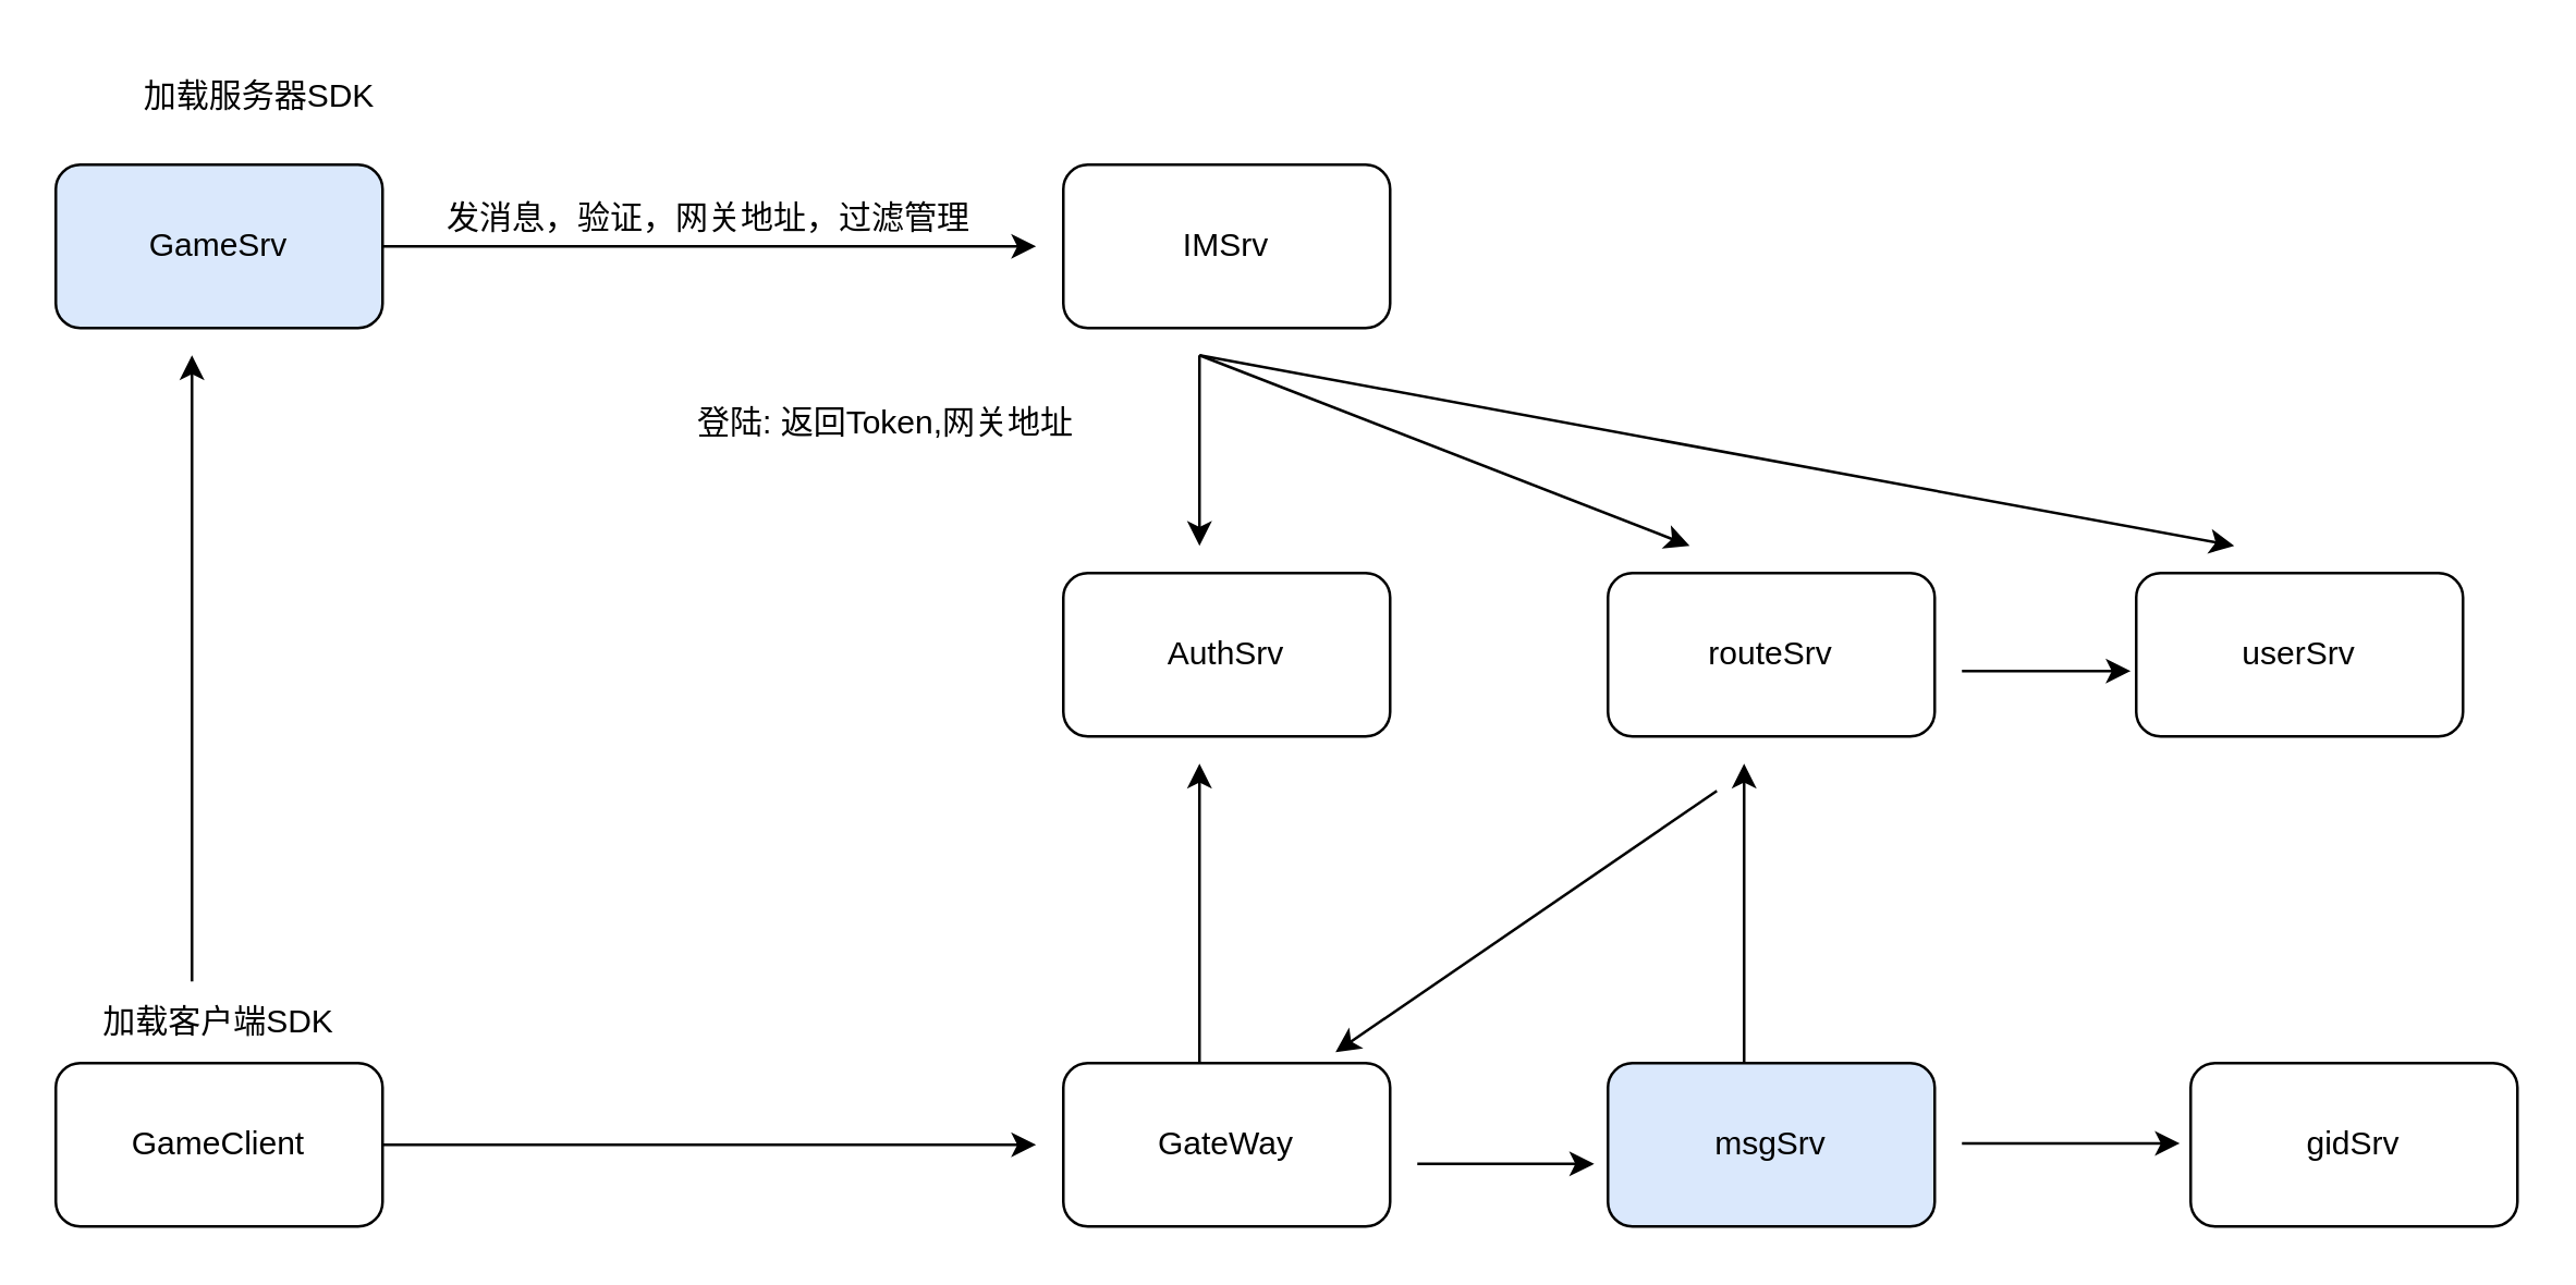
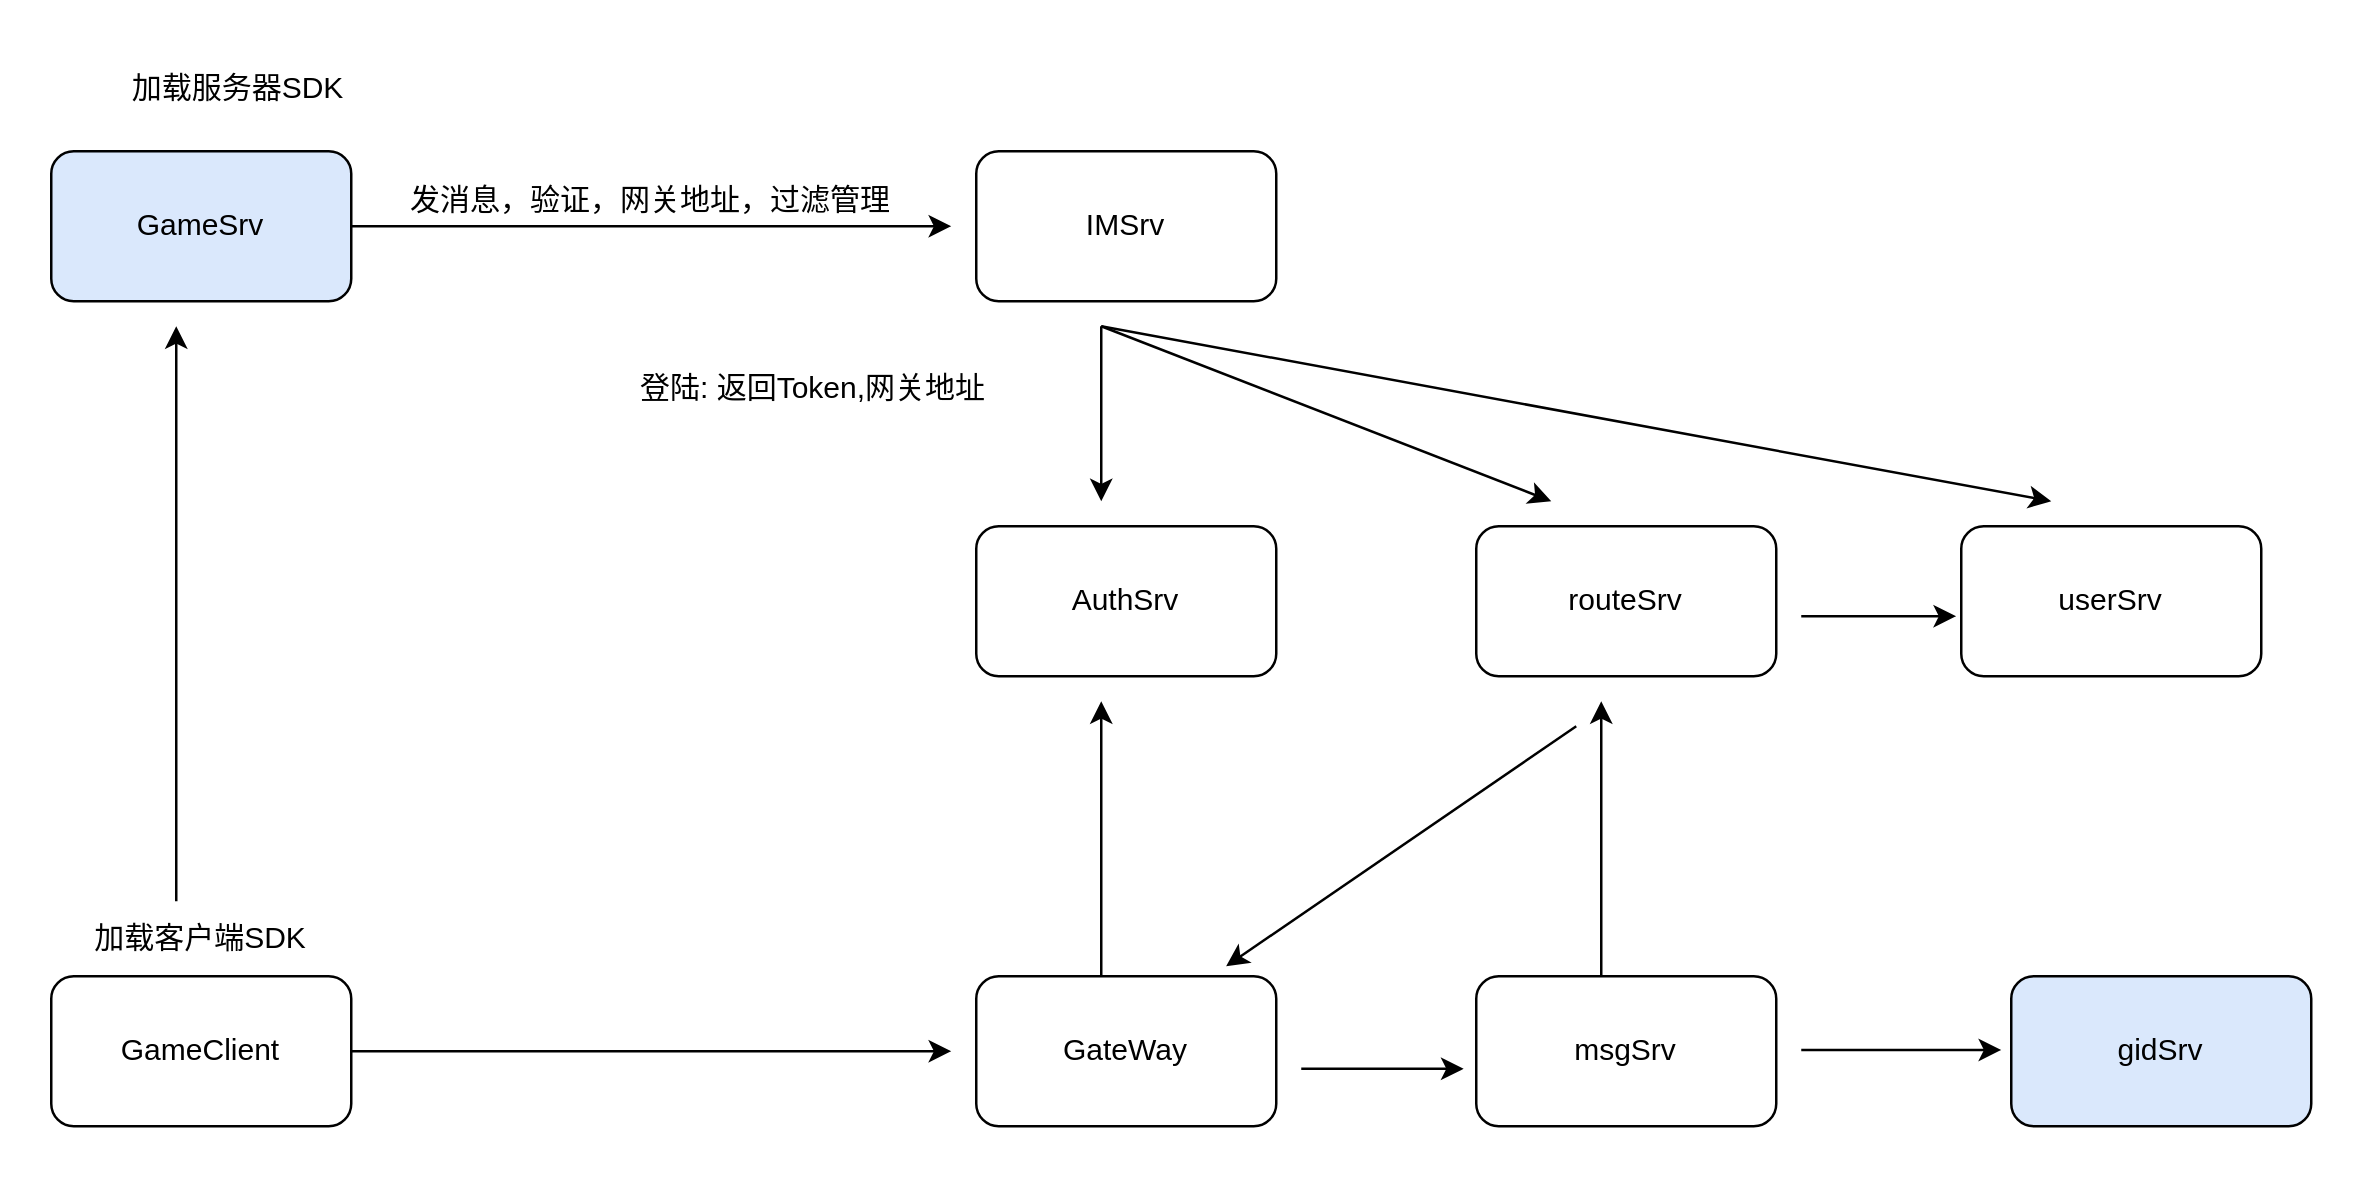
- <mxCell id="19" value="msgSrv" style="rounded=1;whiteSpace=wrap;html=1;fillColor=#dae8fc;" vertex="1" parent="1"><mxGeometry x="590" y="390" width="120" height="60" as="geometry" /></mxCell>
+ <mxCell id="19" value="msgSrv" style="rounded=1;whiteSpace=wrap;html=1;" vertex="1" parent="1"><mxGeometry x="590" y="390" width="120" height="60" as="geometry" /></mxCell>
- <mxCell id="24" value="gidSrv" style="rounded=1;whiteSpace=wrap;html=1;" vertex="1" parent="1"><mxGeometry x="804" y="390" width="120" height="60" as="geometry" /></mxCell>
+ <mxCell id="24" value="gidSrv" style="rounded=1;whiteSpace=wrap;html=1;fillColor=#dae8fc;" vertex="1" parent="1"><mxGeometry x="804" y="390" width="120" height="60" as="geometry" /></mxCell>
